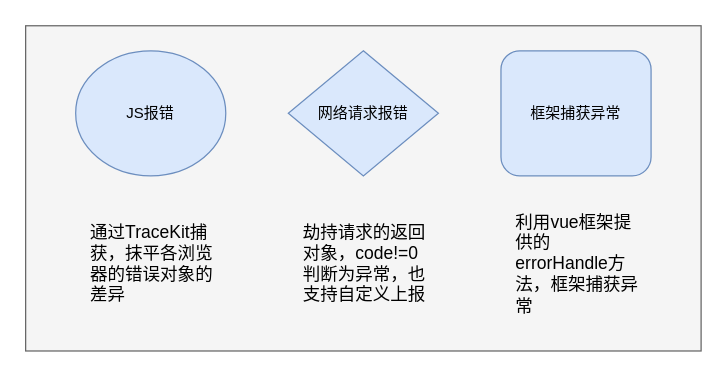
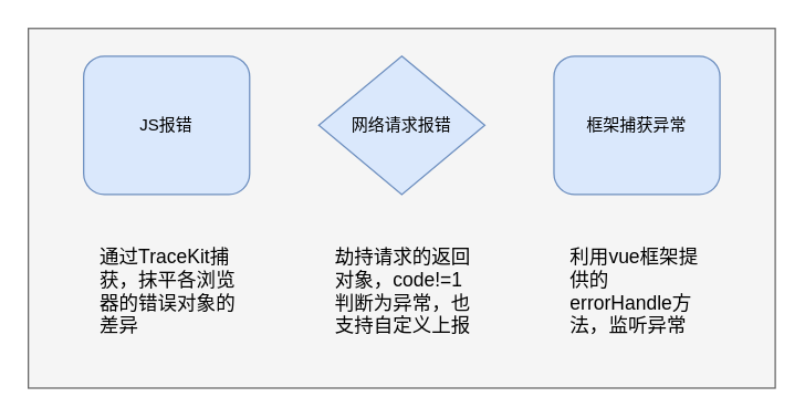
- <mxCell id="3" value="JS报错" style="ellipse;whiteSpace=wrap;html=1;fillColor=#dae8fc;strokeColor=#6c8ebf;" vertex="1" parent="1"><mxGeometry x="60" y="40" width="120" height="100" as="geometry" /></mxCell>
+ <mxCell id="3" value="JS报错" style="rounded=1;whiteSpace=wrap;html=1;fillColor=#dae8fc;strokeColor=#6c8ebf;" vertex="1" parent="1"><mxGeometry x="60" y="40" width="120" height="100" as="geometry" /></mxCell>
- <mxCell id="7" value="劫持请求的返回对象，code!=0判断为异常，也支持自定义上报" style="text;html=1;strokeColor=none;fillColor=none;align=left;verticalAlign=middle;whiteSpace=wrap;rounded=0;fontSize=14;" vertex="1" parent="1"><mxGeometry x="240" y="170" width="100" height="80" as="geometry" /></mxCell>
+ <mxCell id="7" value="劫持请求的返回对象，code!=1判断为异常，也支持自定义上报" style="text;html=1;strokeColor=none;fillColor=none;align=left;verticalAlign=middle;whiteSpace=wrap;rounded=0;fontSize=14;" vertex="1" parent="1"><mxGeometry x="240" y="170" width="100" height="80" as="geometry" /></mxCell>
- <mxCell id="8" value="利用vue框架提供的errorHandle方法，框架捕获异常" style="text;html=1;strokeColor=none;fillColor=none;align=left;verticalAlign=middle;whiteSpace=wrap;rounded=0;fontSize=14;" vertex="1" parent="1"><mxGeometry x="410" y="170" width="100" height="80" as="geometry" /></mxCell>
+ <mxCell id="8" value="利用vue框架提供的errorHandle方法，监听异常" style="text;html=1;strokeColor=none;fillColor=none;align=left;verticalAlign=middle;whiteSpace=wrap;rounded=0;fontSize=14;" vertex="1" parent="1"><mxGeometry x="410" y="170" width="100" height="80" as="geometry" /></mxCell>
